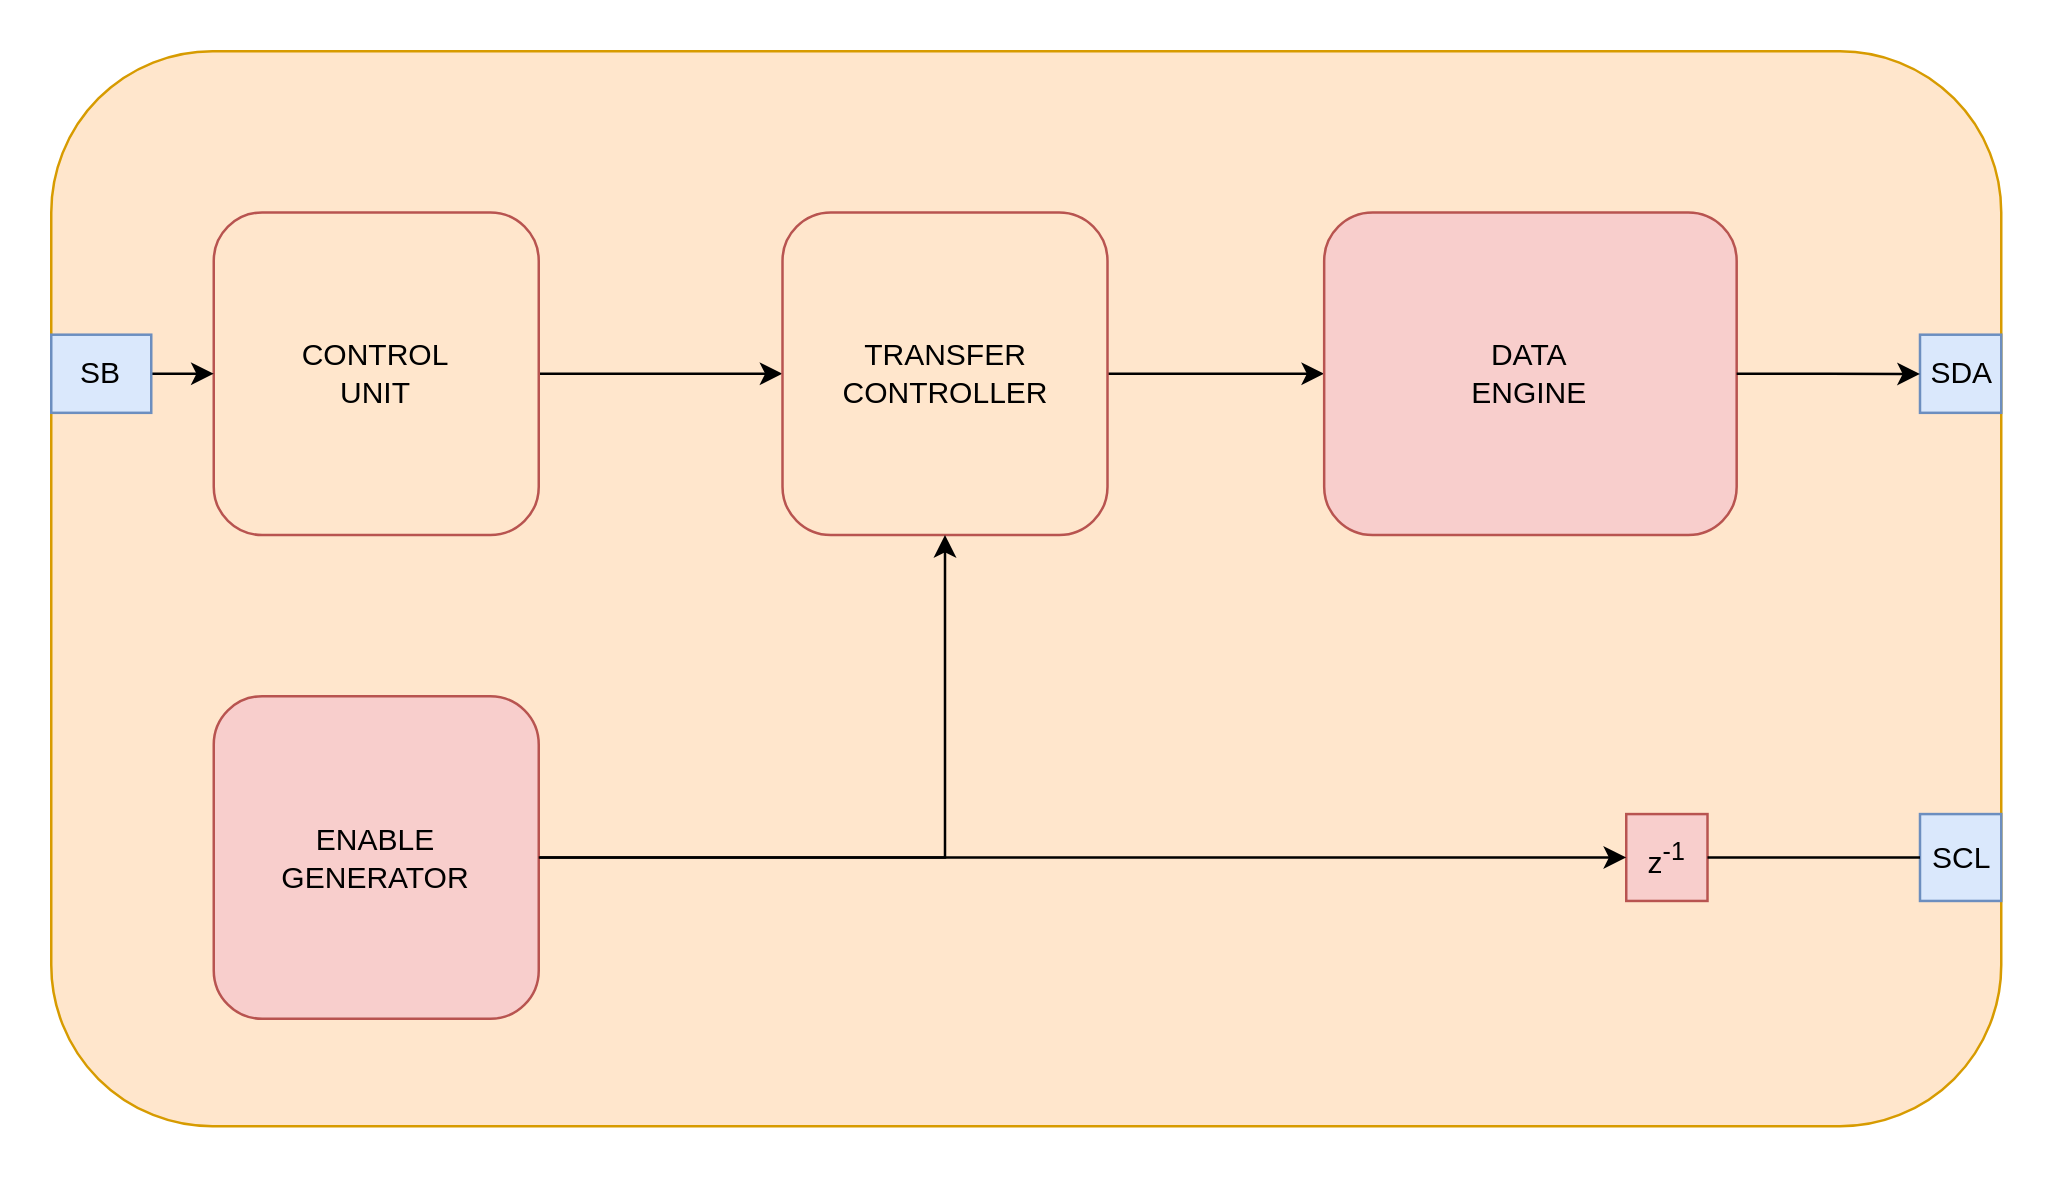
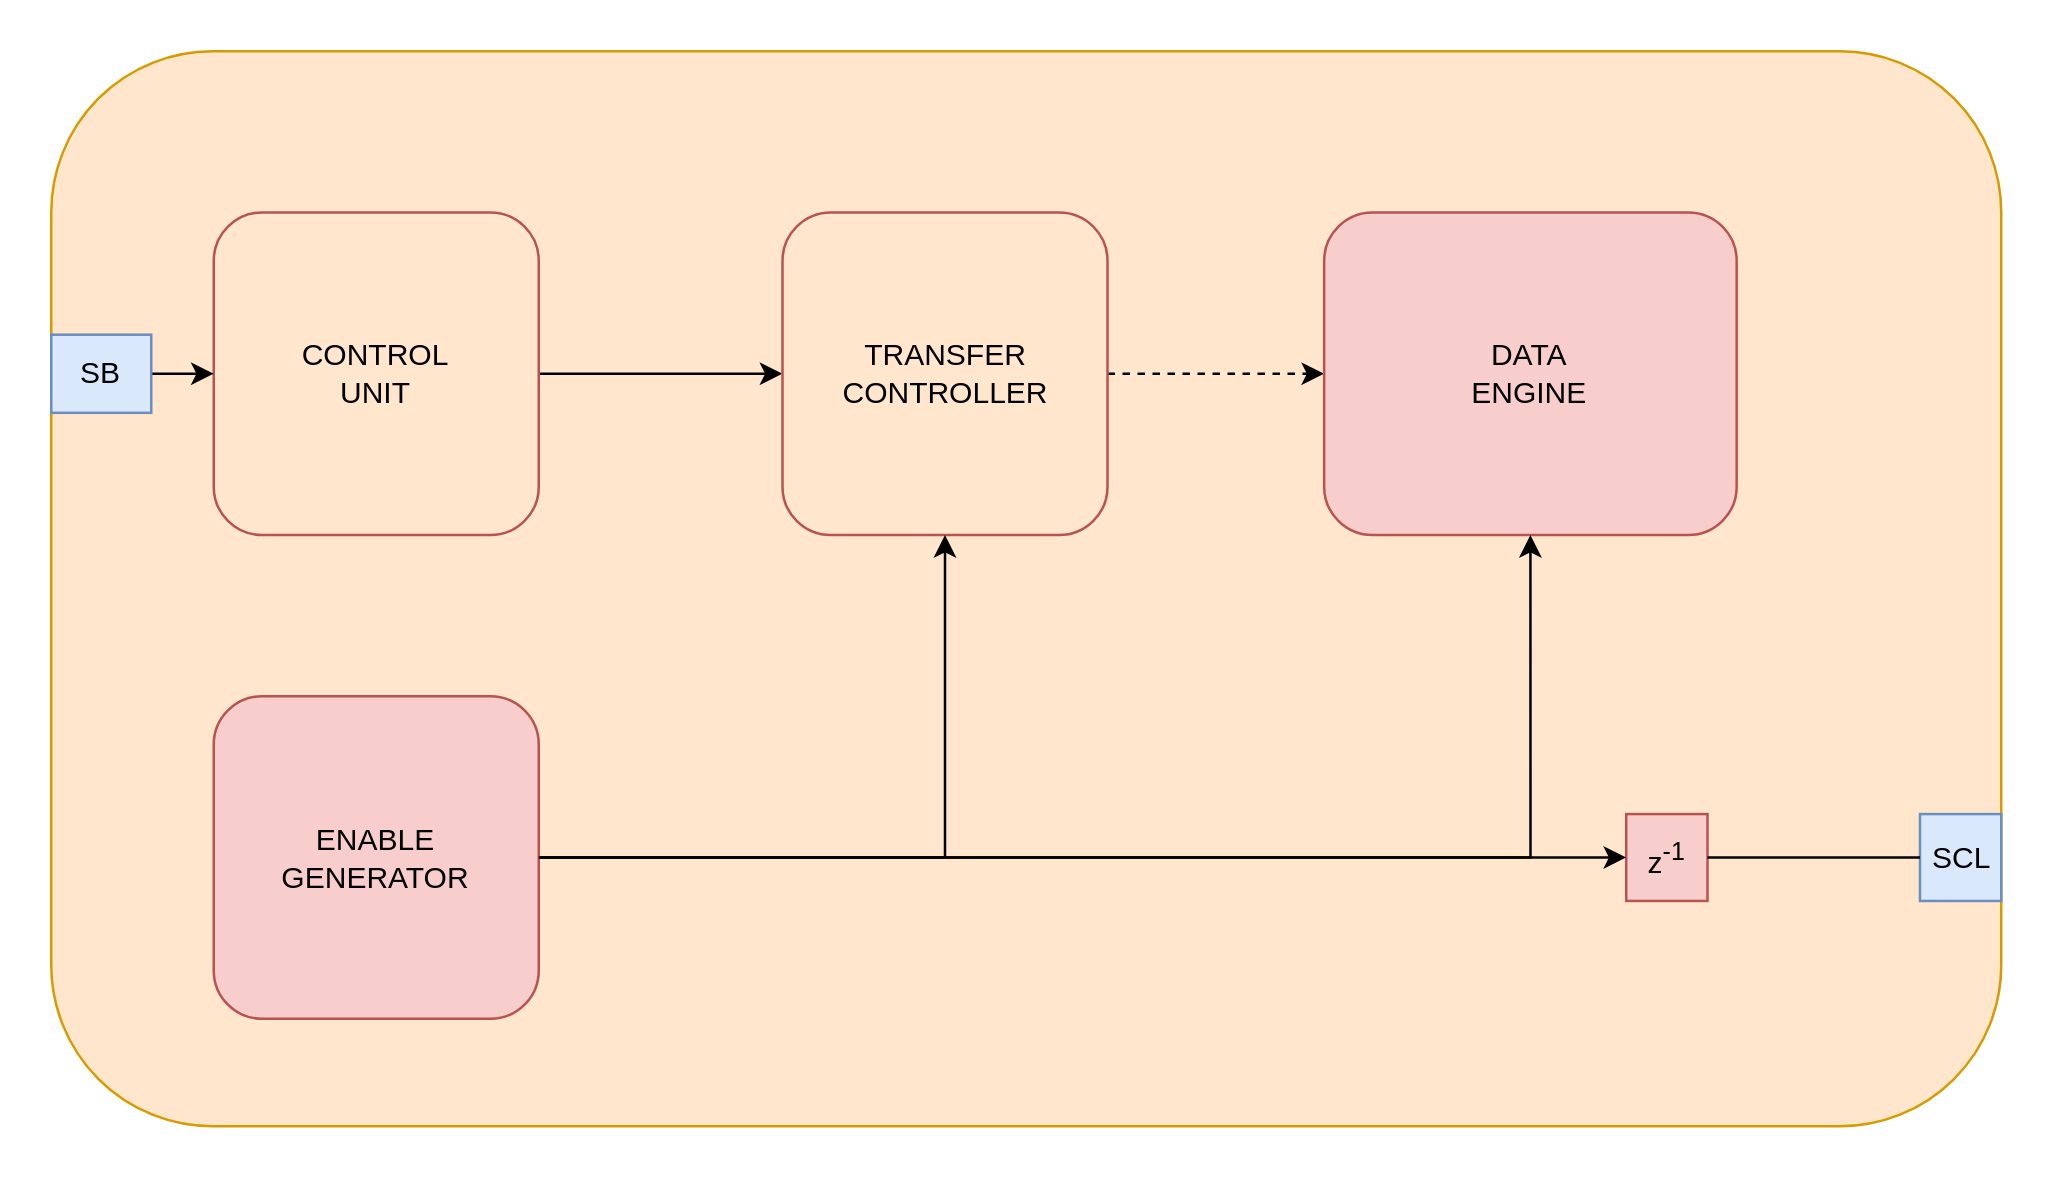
- <mxCell id="5" style="edgeStyle=orthogonalEdgeStyle;rounded=0;orthogonalLoop=1;jettySize=auto;html=1;exitX=1;exitY=0.5;exitDx=0;exitDy=0;" edge="1" parent="1" source="6" target="7"><mxGeometry relative="1" as="geometry" /></mxCell>
+ <mxCell id="5" style="edgeStyle=orthogonalEdgeStyle;rounded=0;orthogonalLoop=1;jettySize=auto;html=1;exitX=1;exitY=0.5;exitDx=0;exitDy=0;dashed=1;" edge="1" parent="1" source="6" target="7"><mxGeometry relative="1" as="geometry" /></mxCell>
- <mxCell id="16" style="edgeStyle=orthogonalEdgeStyle;rounded=0;orthogonalLoop=1;jettySize=auto;html=1;exitX=1;exitY=0.5;exitDx=0;exitDy=0;" edge="1" parent="1" source="7" target="15"><mxGeometry relative="1" as="geometry" /></mxCell>
- <mxCell id="15" value="SDA" style="rounded=0;whiteSpace=wrap;html=1;fillColor=#dae8fc;strokeColor=#6c8ebf;" vertex="1" parent="1"><mxGeometry x="767.5" y="133.38" width="32.5" height="31.25" as="geometry" /></mxCell>
+ <mxCell id="9" style="edgeStyle=orthogonalEdgeStyle;rounded=0;orthogonalLoop=1;jettySize=auto;html=1;exitX=1;exitY=0.5;exitDx=0;exitDy=0;entryX=0.5;entryY=1;entryDx=0;entryDy=0;" edge="1" parent="1" source="10" target="7"><mxGeometry relative="1" as="geometry" /></mxCell>
